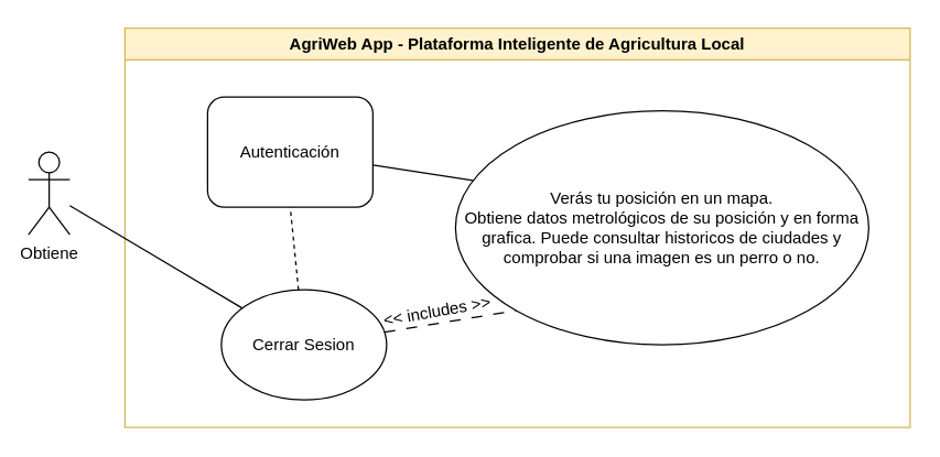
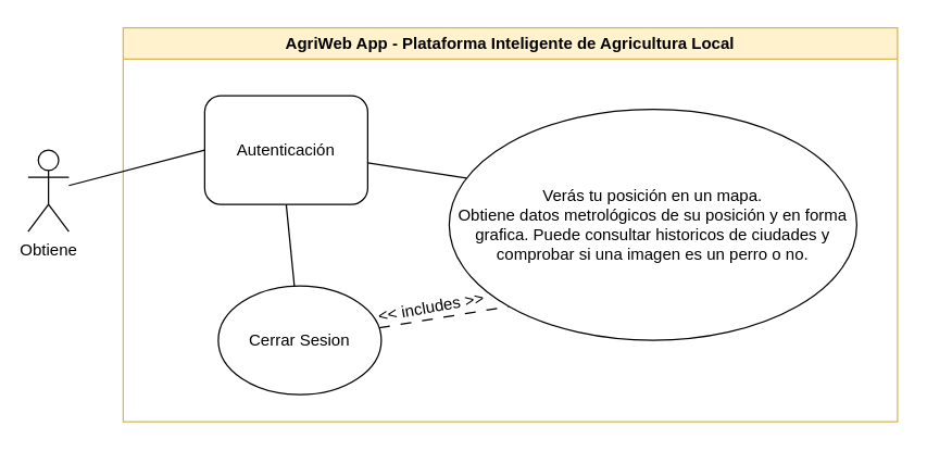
- <mxCell id="6" style="rounded=0;orthogonalLoop=1;jettySize=auto;html=1;entryX=0.5;entryY=1;entryDx=0;entryDy=0;endArrow=none;startFill=0;dashed=1;" edge="1" parent="2" source="8" target="3"><mxGeometry relative="1" as="geometry" /></mxCell>
+ <mxCell id="6" style="rounded=0;orthogonalLoop=1;jettySize=auto;html=1;entryX=0.5;entryY=1;entryDx=0;entryDy=0;endArrow=none;startFill=0;" edge="1" parent="2" source="8" target="3"><mxGeometry relative="1" as="geometry" /></mxCell>
- <mxCell id="10" style="rounded=0;orthogonalLoop=1;jettySize=auto;html=1;endArrow=none;startFill=0;" edge="1" parent="1" source="11" target="8"><mxGeometry relative="1" as="geometry" /></mxCell>
+ <mxCell id="10" style="rounded=0;orthogonalLoop=1;jettySize=auto;html=1;entryX=0;entryY=0.5;entryDx=0;entryDy=0;endArrow=none;startFill=0;" edge="1" parent="1" source="11" target="3"><mxGeometry relative="1" as="geometry" /></mxCell>
